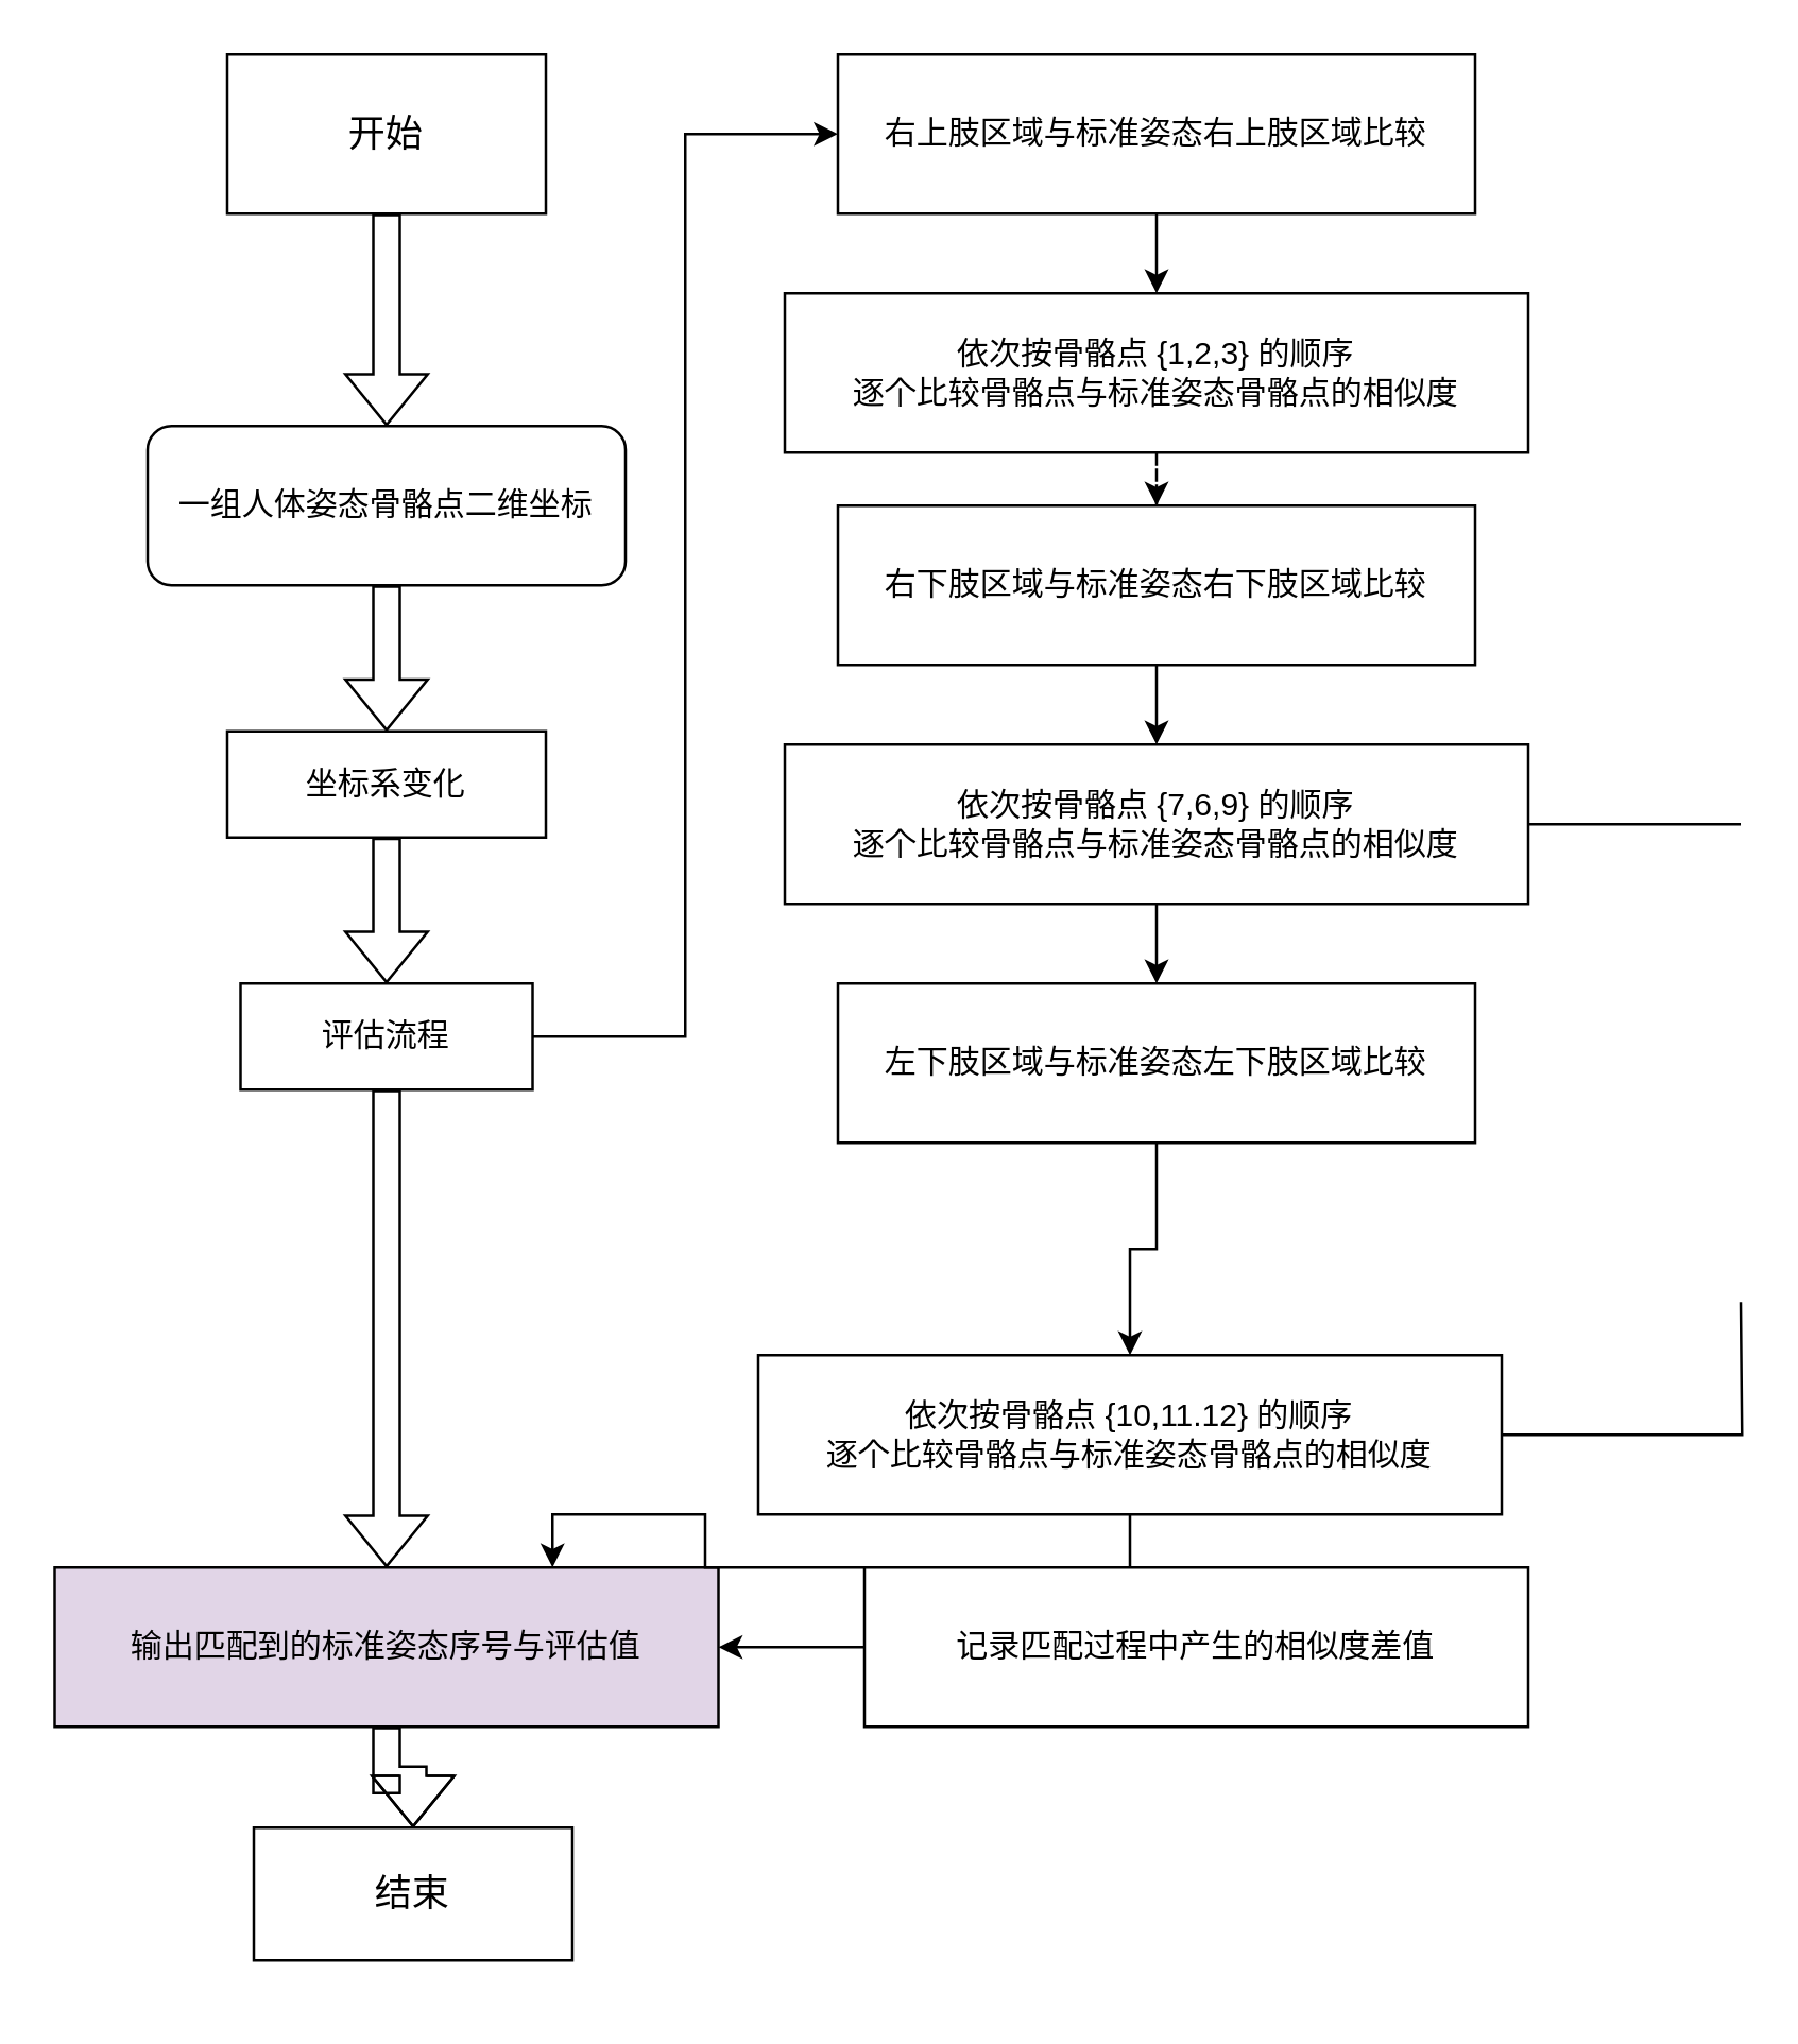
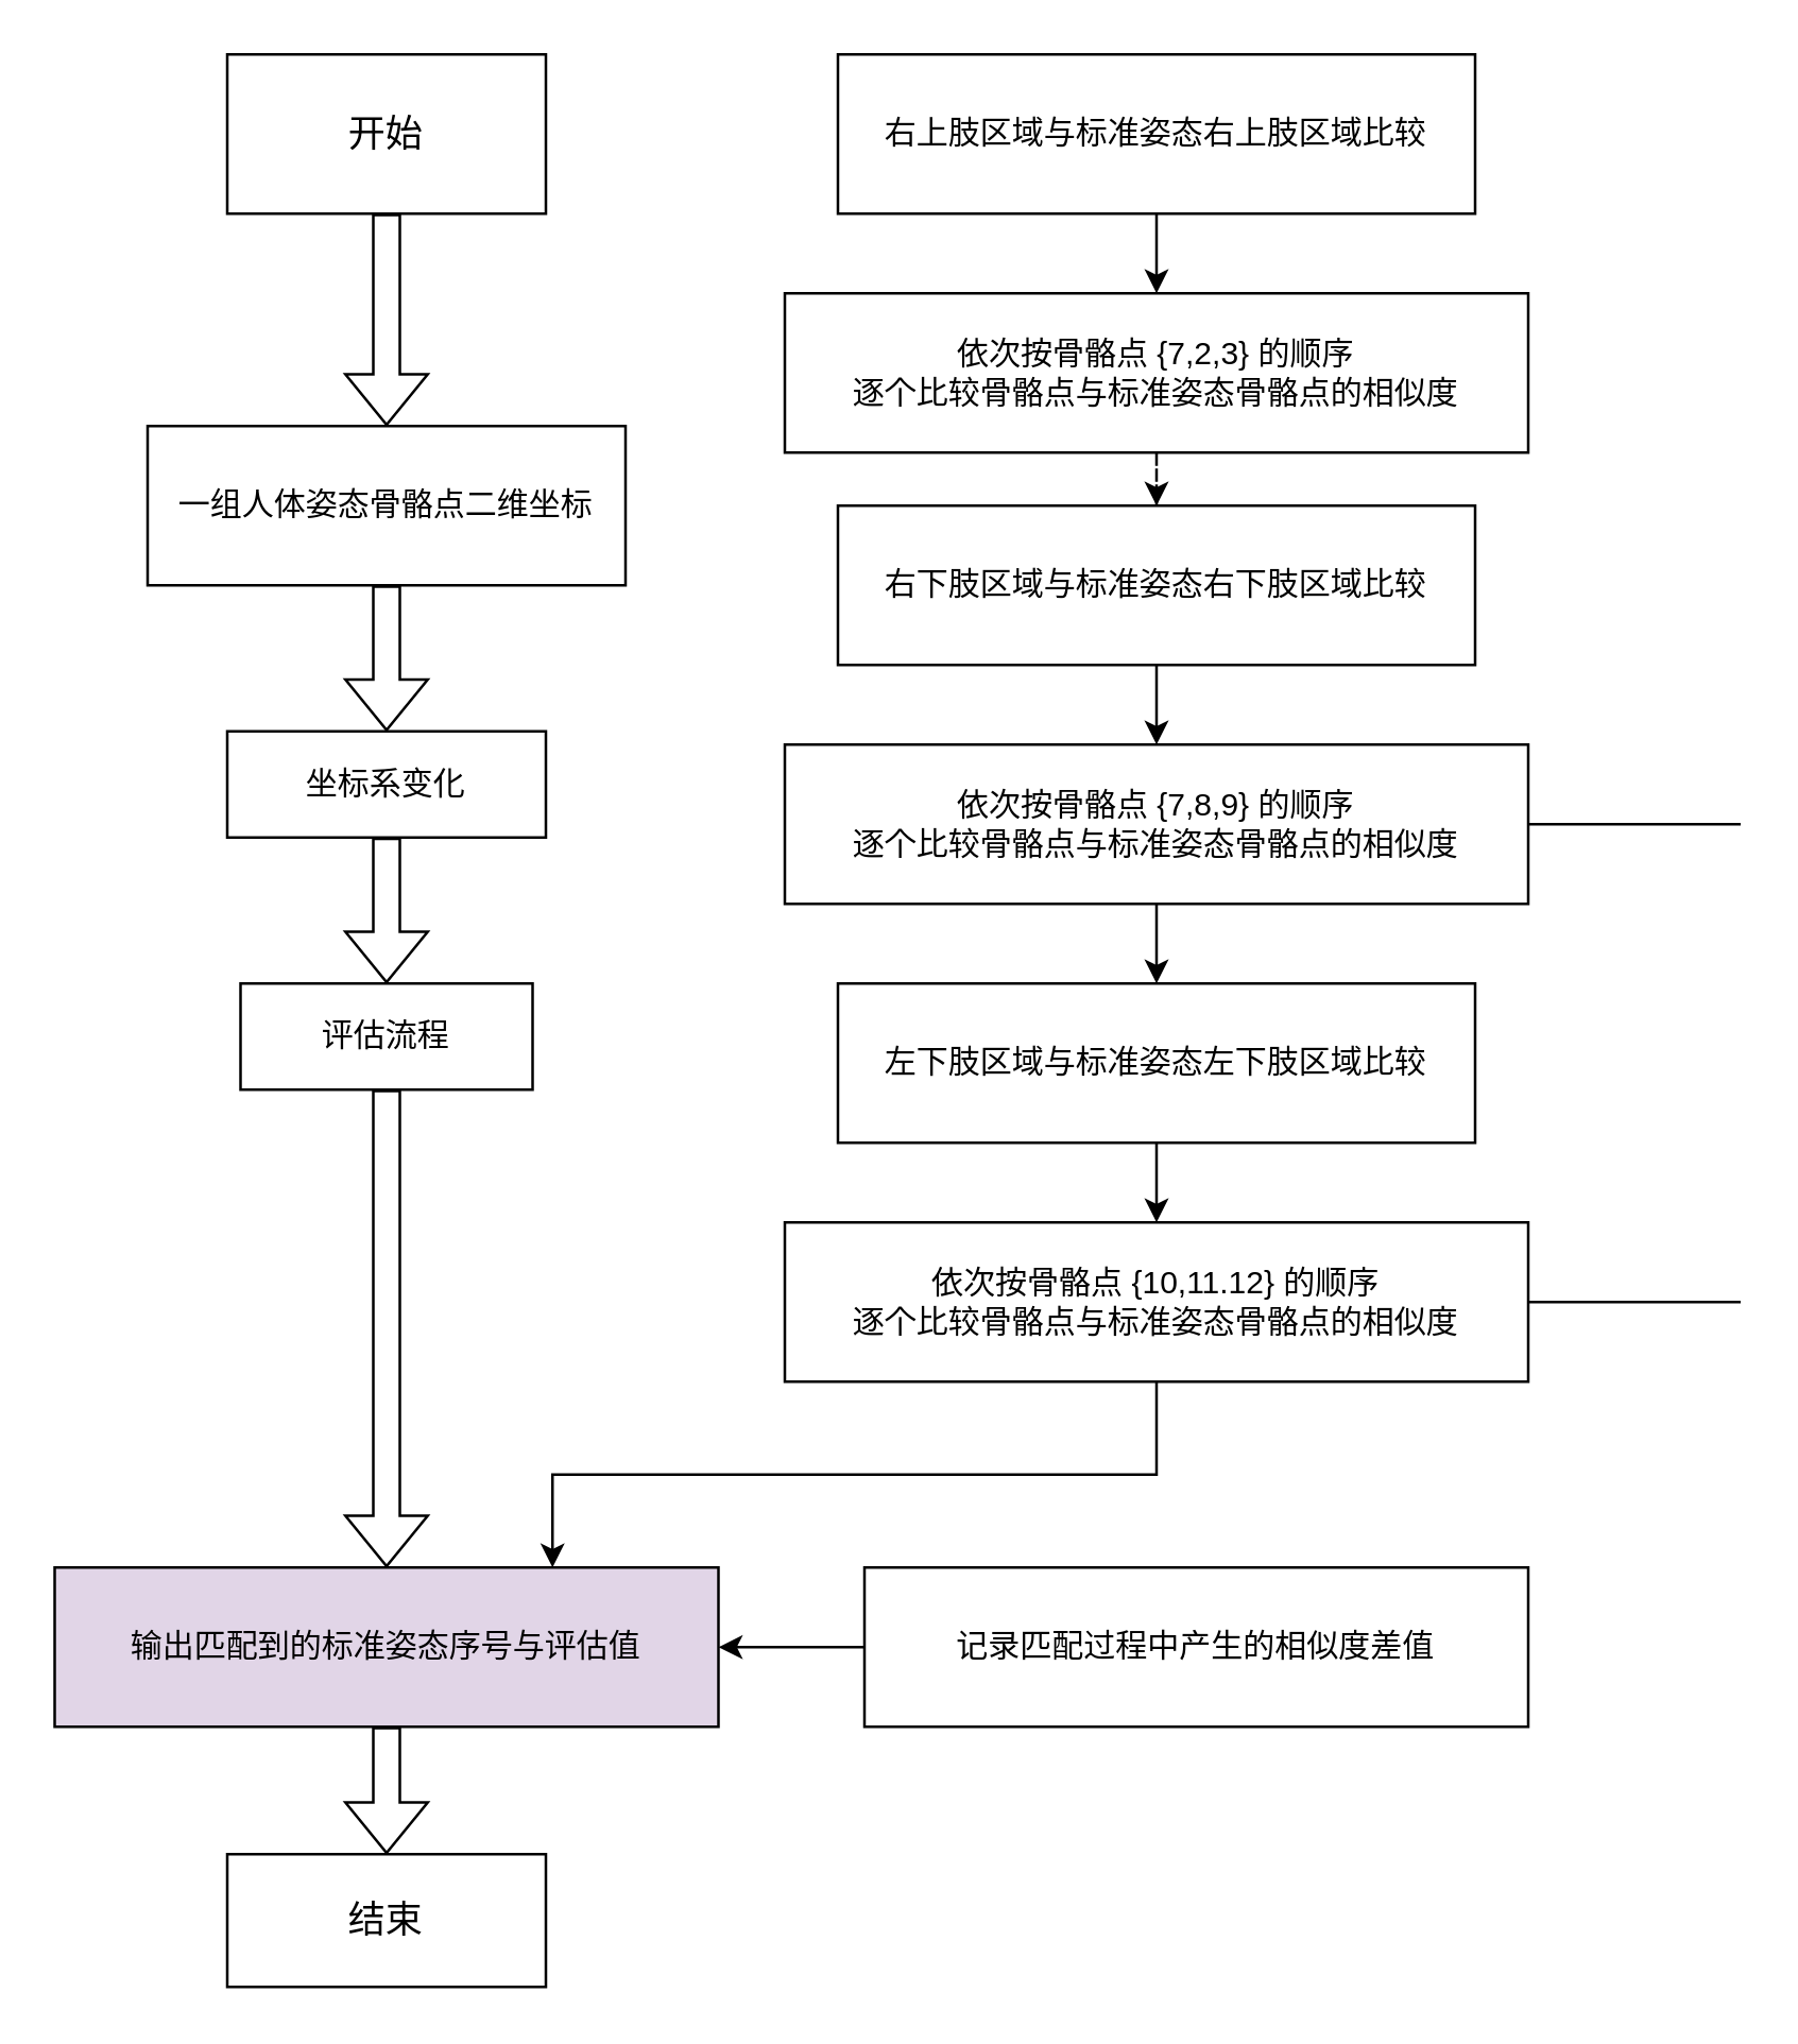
- <mxCell id="17" value="依次按骨骼点 {1,2,3} 的顺序&lt;div&gt;逐个比较骨骼点与标准姿态骨骼点的相似度&lt;/div&gt;" style="rounded=0;whiteSpace=wrap;html=1;" vertex="1" parent="1"><mxGeometry x="295" y="110" width="280" height="60" as="geometry" /></mxCell>
+ <mxCell id="17" value="依次按骨骼点 {7,2,3} 的顺序&lt;div&gt;逐个比较骨骼点与标准姿态骨骼点的相似度&lt;/div&gt;" style="rounded=0;whiteSpace=wrap;html=1;" vertex="1" parent="1"><mxGeometry x="295" y="110" width="280" height="60" as="geometry" /></mxCell>
- <mxCell id="7" value="一组人体姿态骨骼点二维坐标" style="whiteSpace=wrap;html=1;rounded=1;" vertex="1" parent="1"><mxGeometry x="55" y="160" width="180" height="60" as="geometry" /></mxCell>
+ <mxCell id="7" value="一组人体姿态骨骼点二维坐标" style="rounded=0;whiteSpace=wrap;html=1;" vertex="1" parent="1"><mxGeometry x="55" y="160" width="180" height="60" as="geometry" /></mxCell>
- <mxCell id="11" style="edgeStyle=orthogonalEdgeStyle;rounded=0;orthogonalLoop=1;jettySize=auto;html=1;exitX=1;exitY=0.5;exitDx=0;exitDy=0;entryX=0;entryY=0.5;entryDx=0;entryDy=0;" edge="1" parent="1" source="12" target="3"><mxGeometry relative="1" as="geometry" /></mxCell>
- <mxCell id="22" value="依次按骨骼点 {7,6,9} 的顺序&lt;div&gt;逐个比较骨骼点与标准姿态骨骼点的相似度&lt;/div&gt;" style="rounded=0;whiteSpace=wrap;html=1;" vertex="1" parent="1"><mxGeometry x="295" y="280" width="280" height="60" as="geometry" /></mxCell>
+ <mxCell id="22" value="依次按骨骼点 {7,8,9} 的顺序&lt;div&gt;逐个比较骨骼点与标准姿态骨骼点的相似度&lt;/div&gt;" style="rounded=0;whiteSpace=wrap;html=1;" vertex="1" parent="1"><mxGeometry x="295" y="280" width="280" height="60" as="geometry" /></mxCell>
- <mxCell id="27" value="依次按骨骼点 {10,11.12} 的顺序&lt;div&gt;逐个比较骨骼点与标准姿态骨骼点的相似度&lt;/div&gt;" style="rounded=0;whiteSpace=wrap;html=1;" vertex="1" parent="1"><mxGeometry x="285" y="510" width="280" height="60" as="geometry" /></mxCell>
+ <mxCell id="27" value="依次按骨骼点 {10,11.12} 的顺序&lt;div&gt;逐个比较骨骼点与标准姿态骨骼点的相似度&lt;/div&gt;" style="rounded=0;whiteSpace=wrap;html=1;" vertex="1" parent="1"><mxGeometry x="295" y="460" width="280" height="60" as="geometry" /></mxCell>
- <mxCell id="15" value="&lt;font style=&quot;font-size: 14px;&quot;&gt;结束&lt;/font&gt;" style="rounded=0;whiteSpace=wrap;html=1;" vertex="1" parent="1"><mxGeometry x="95" y="688" width="120" height="50" as="geometry" /></mxCell>
+ <mxCell id="15" value="&lt;font style=&quot;font-size: 14px;&quot;&gt;结束&lt;/font&gt;" style="rounded=0;whiteSpace=wrap;html=1;" vertex="1" parent="1"><mxGeometry x="85" y="698" width="120" height="50" as="geometry" /></mxCell>
